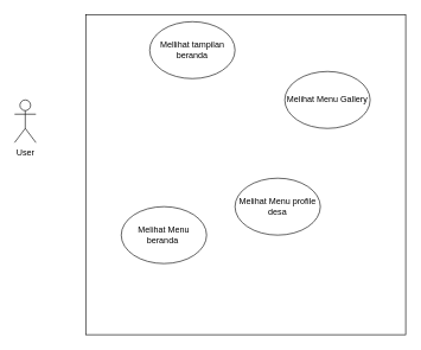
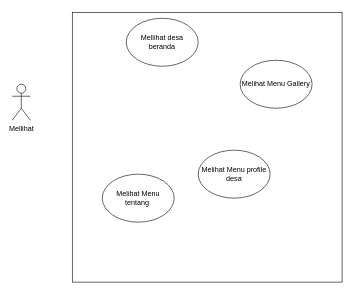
- <mxCell id="4" value="Mellihat tampilan beranda" style="ellipse;whiteSpace=wrap;html=1;" vertex="1" parent="1"><mxGeometry x="210" y="30" width="120" height="80" as="geometry" /></mxCell>
+ <mxCell id="4" value="Mellihat desa beranda" style="ellipse;whiteSpace=wrap;html=1;" vertex="1" parent="1"><mxGeometry x="210" y="30" width="120" height="80" as="geometry" /></mxCell>
- <mxCell id="3" value="User" style="shape=umlActor;verticalLabelPosition=bottom;verticalAlign=top;html=1;outlineConnect=0;" vertex="1" parent="1"><mxGeometry x="20" y="140" width="30" height="60" as="geometry" /></mxCell>
+ <mxCell id="3" value="Mellihat" style="shape=umlActor;verticalLabelPosition=bottom;verticalAlign=top;html=1;outlineConnect=0;" vertex="1" parent="1"><mxGeometry x="20" y="140" width="30" height="60" as="geometry" /></mxCell>
- <mxCell id="5" value="Melihat Menu beranda&amp;nbsp;" style="ellipse;whiteSpace=wrap;html=1;" vertex="1" parent="1"><mxGeometry x="170" y="290" width="120" height="80" as="geometry" /></mxCell>
+ <mxCell id="5" value="Melihat Menu tentang&amp;nbsp;" style="ellipse;whiteSpace=wrap;html=1;" vertex="1" parent="1"><mxGeometry x="170" y="290" width="120" height="80" as="geometry" /></mxCell>
